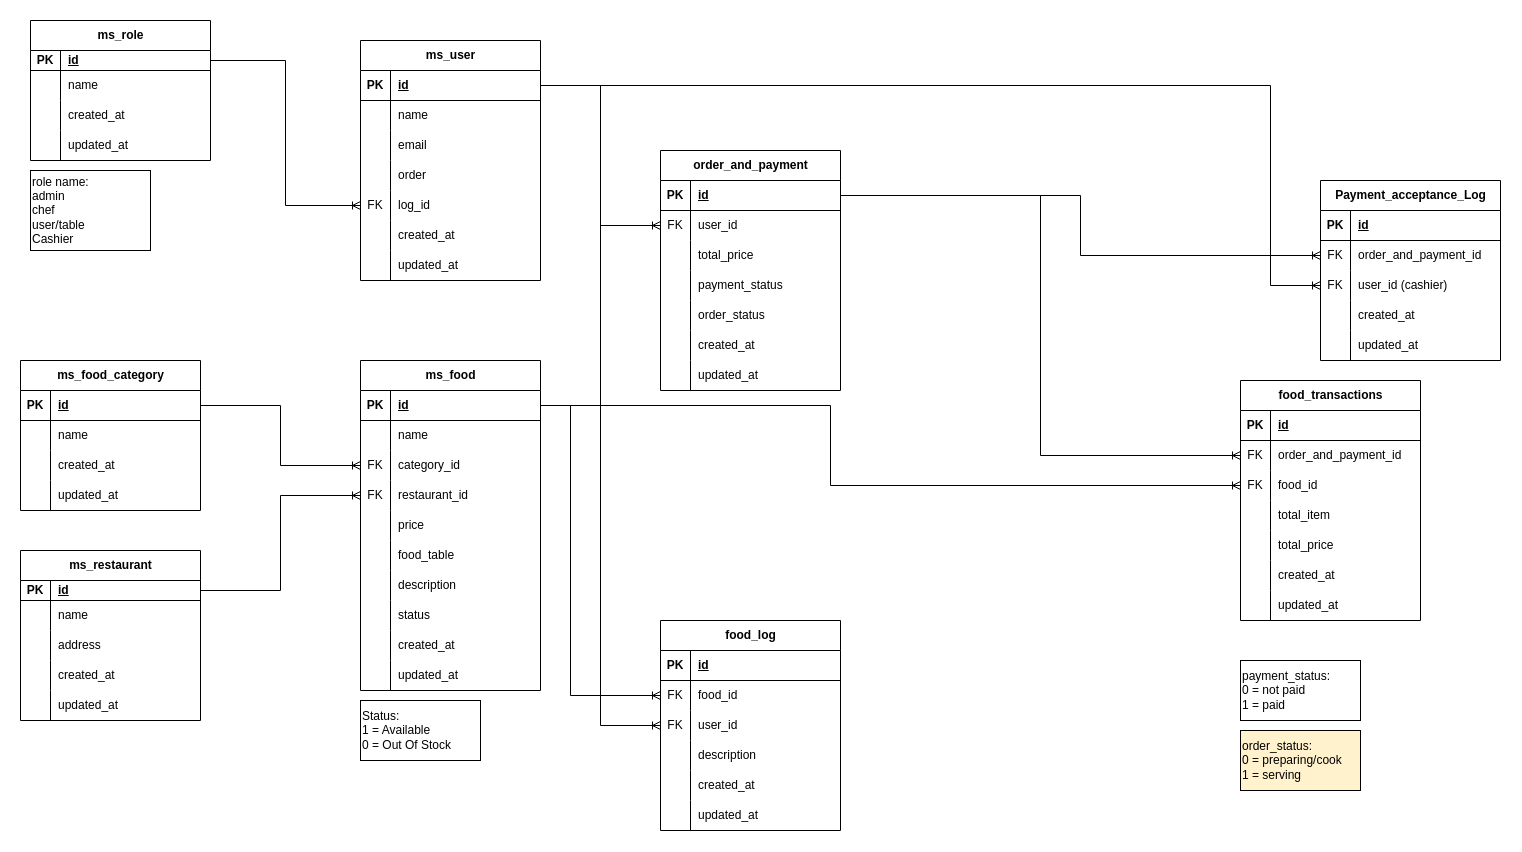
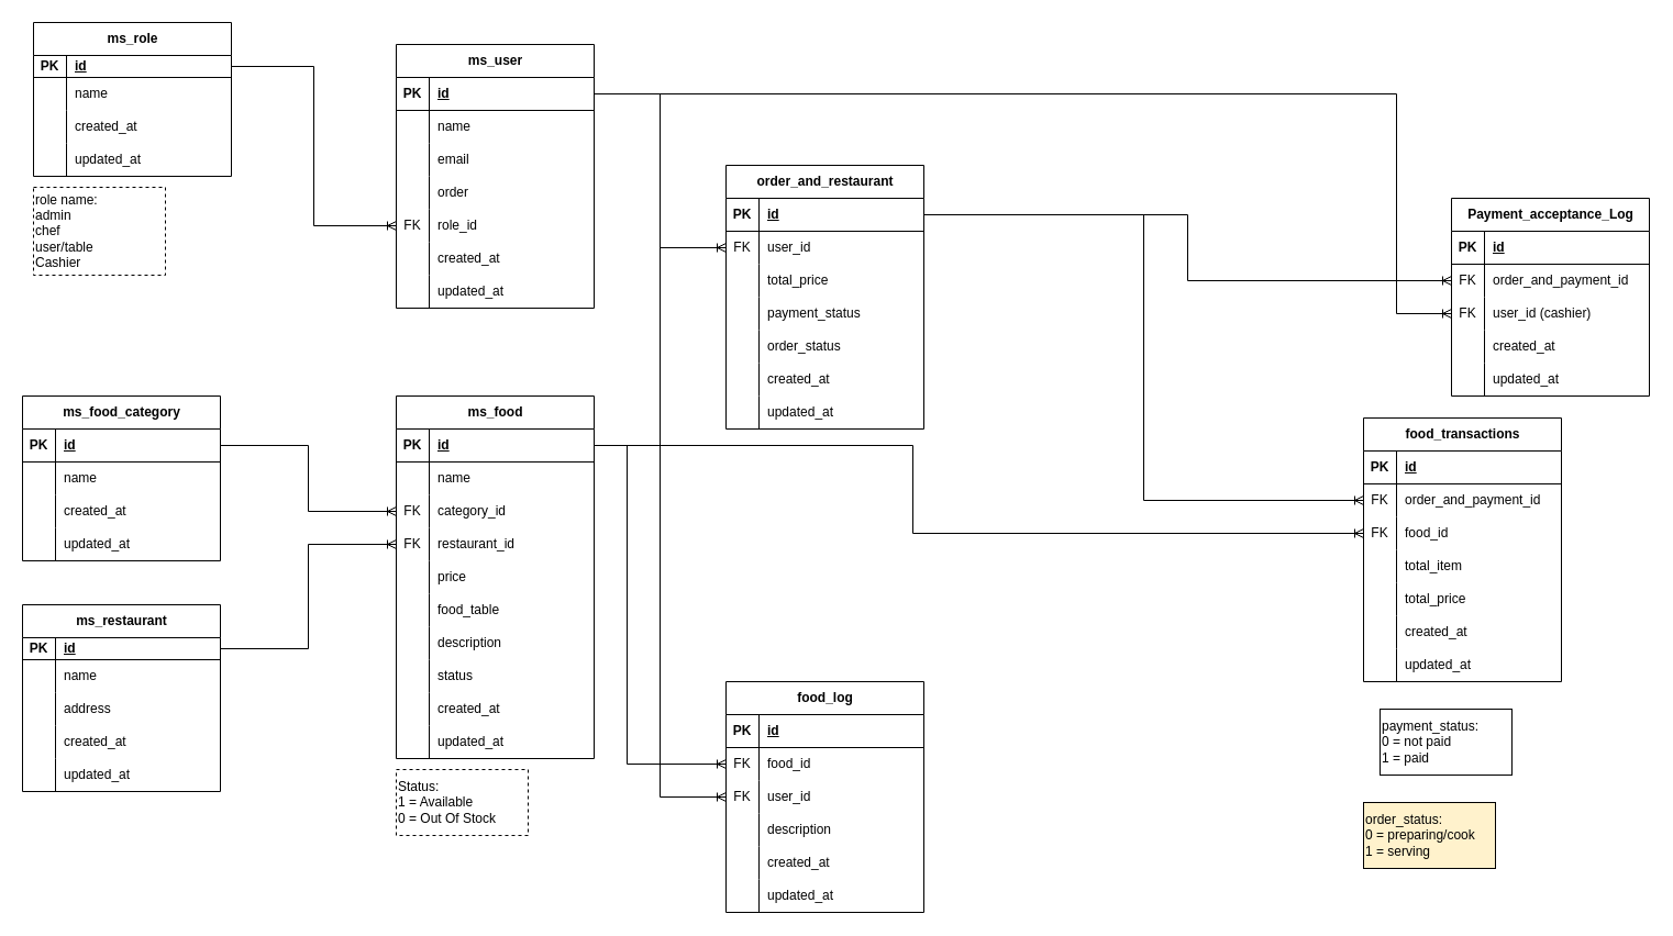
- <mxCell id="128" value="order_and_payment" style="shape=table;startSize=30;container=1;collapsible=1;childLayout=tableLayout;fixedRows=1;rowLines=0;fontStyle=1;align=center;resizeLast=1;html=1;" parent="1" vertex="1"><mxGeometry x="660" y="150" width="180" height="240" as="geometry" /></mxCell>
+ <mxCell id="128" value="order_and_restaurant" style="shape=table;startSize=30;container=1;collapsible=1;childLayout=tableLayout;fixedRows=1;rowLines=0;fontStyle=1;align=center;resizeLast=1;html=1;" parent="1" vertex="1"><mxGeometry x="660" y="150" width="180" height="240" as="geometry" /></mxCell>
- <mxCell id="30" value="log_id" style="shape=partialRectangle;connectable=0;fillColor=none;top=0;left=0;bottom=0;right=0;align=left;spacingLeft=6;overflow=hidden;whiteSpace=wrap;html=1;" parent="28" vertex="1"><mxGeometry x="30" width="150" height="30" as="geometry"><mxRectangle width="150" height="30" as="alternateBounds" /></mxGeometry></mxCell>
+ <mxCell id="30" value="role_id" style="shape=partialRectangle;connectable=0;fillColor=none;top=0;left=0;bottom=0;right=0;align=left;spacingLeft=6;overflow=hidden;whiteSpace=wrap;html=1;" parent="28" vertex="1"><mxGeometry x="30" width="150" height="30" as="geometry"><mxRectangle width="150" height="30" as="alternateBounds" /></mxGeometry></mxCell>
- <mxCell id="38" value="&lt;div style=&quot;&quot;&gt;&lt;span style=&quot;background-color: initial;&quot;&gt;role name:&lt;/span&gt;&lt;/div&gt;&lt;div style=&quot;&quot;&gt;admin&lt;/div&gt;&lt;div style=&quot;&quot;&gt;chef&lt;/div&gt;&lt;div style=&quot;&quot;&gt;user/table&lt;/div&gt;&lt;div style=&quot;&quot;&gt;Cashier&lt;/div&gt;" style="rounded=0;whiteSpace=wrap;html=1;align=left;" parent="1" vertex="1"><mxGeometry x="30" y="170" width="120" height="80" as="geometry" /></mxCell>
+ <mxCell id="38" value="&lt;div style=&quot;&quot;&gt;&lt;span style=&quot;background-color: initial;&quot;&gt;role name:&lt;/span&gt;&lt;/div&gt;&lt;div style=&quot;&quot;&gt;admin&lt;/div&gt;&lt;div style=&quot;&quot;&gt;chef&lt;/div&gt;&lt;div style=&quot;&quot;&gt;user/table&lt;/div&gt;&lt;div style=&quot;&quot;&gt;Cashier&lt;/div&gt;" style="rounded=0;whiteSpace=wrap;html=1;align=left;dashed=1;" parent="1" vertex="1"><mxGeometry x="30" y="170" width="120" height="80" as="geometry" /></mxCell>
- <mxCell id="150" value="payment_status:&lt;br&gt;&lt;div style=&quot;&quot;&gt;0 = not paid&lt;/div&gt;&lt;div style=&quot;&quot;&gt;1 = paid&lt;/div&gt;" style="rounded=0;whiteSpace=wrap;html=1;align=left;" parent="1" vertex="1"><mxGeometry x="1240" y="660" width="120" height="60" as="geometry" /></mxCell>
+ <mxCell id="150" value="payment_status:&lt;br&gt;&lt;div style=&quot;&quot;&gt;0 = not paid&lt;/div&gt;&lt;div style=&quot;&quot;&gt;1 = paid&lt;/div&gt;" style="rounded=0;whiteSpace=wrap;html=1;align=left;" parent="1" vertex="1"><mxGeometry x="1255" y="645" width="120" height="60" as="geometry" /></mxCell>
- <mxCell id="104" value="Status:&lt;br&gt;&lt;div style=&quot;&quot;&gt;1 = Available&lt;/div&gt;&lt;div style=&quot;&quot;&gt;0 = Out Of Stock&lt;/div&gt;" style="rounded=0;whiteSpace=wrap;html=1;align=left;" parent="1" vertex="1"><mxGeometry x="360" y="700" width="120" height="60" as="geometry" /></mxCell>
+ <mxCell id="104" value="Status:&lt;br&gt;&lt;div style=&quot;&quot;&gt;1 = Available&lt;/div&gt;&lt;div style=&quot;&quot;&gt;0 = Out Of Stock&lt;/div&gt;" style="rounded=0;whiteSpace=wrap;html=1;align=left;dashed=1;" parent="1" vertex="1"><mxGeometry x="360" y="700" width="120" height="60" as="geometry" /></mxCell>
